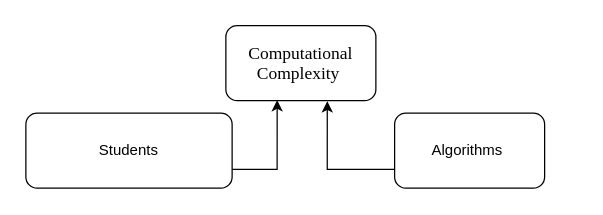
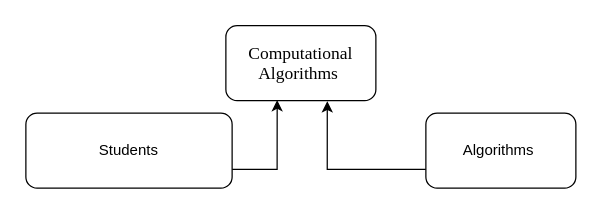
- <mxCell id="2" value="&lt;span style=&quot;line-height: 107% ; font-family: &amp;#34;times new roman&amp;#34; , serif ; font-size: 14px&quot;&gt;Computational Complexity&amp;nbsp;&lt;/span&gt;" style="rounded=1;whiteSpace=wrap;html=1;" vertex="1" parent="1"><mxGeometry x="180" y="20" width="120" height="60" as="geometry" /></mxCell>
+ <mxCell id="2" value="&lt;span style=&quot;line-height: 107% ; font-family: &amp;#34;times new roman&amp;#34; , serif ; font-size: 14px&quot;&gt;Computational Algorithms&amp;nbsp;&lt;/span&gt;" style="rounded=1;whiteSpace=wrap;html=1;" vertex="1" parent="1"><mxGeometry x="180" y="20" width="120" height="60" as="geometry" /></mxCell>
- <mxCell id="6" value="Algorithms&amp;nbsp;" style="rounded=1;whiteSpace=wrap;html=1;" vertex="1" parent="1"><mxGeometry x="315" y="90" width="120" height="60" as="geometry" /></mxCell>
+ <mxCell id="6" value="Algorithms&amp;nbsp;" style="rounded=1;whiteSpace=wrap;html=1;" vertex="1" parent="1"><mxGeometry x="340" y="90" width="120" height="60" as="geometry" /></mxCell>
